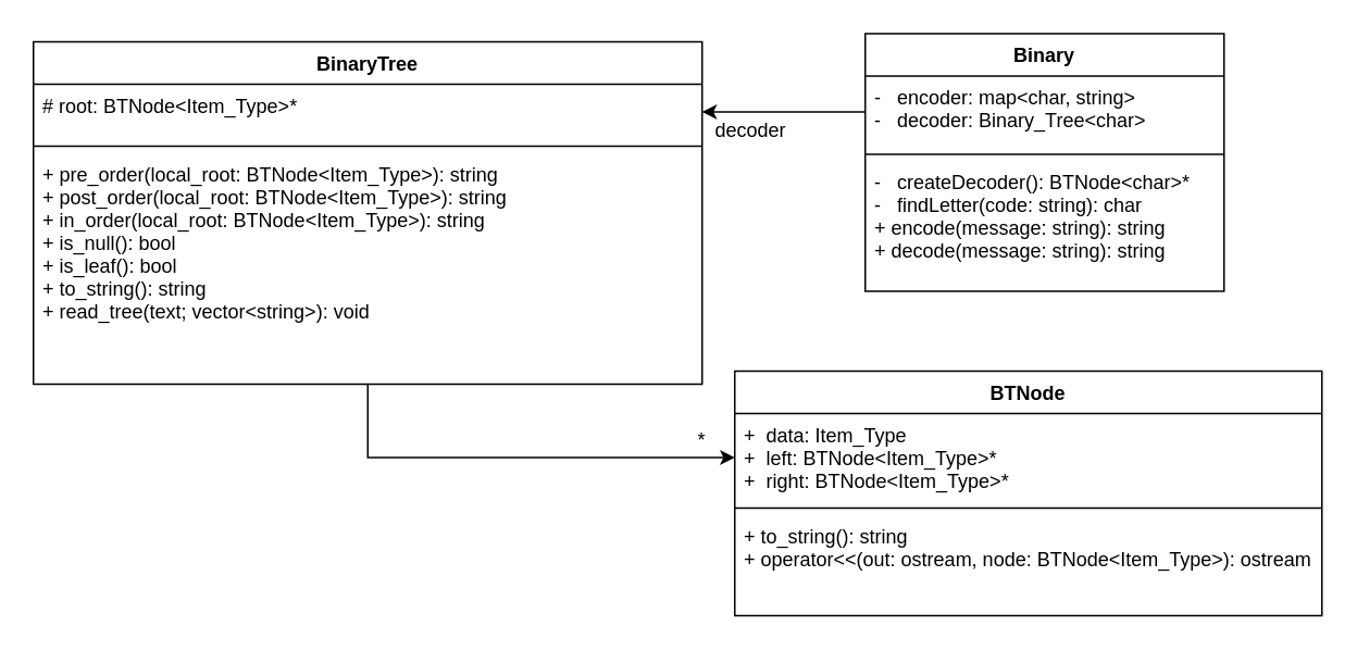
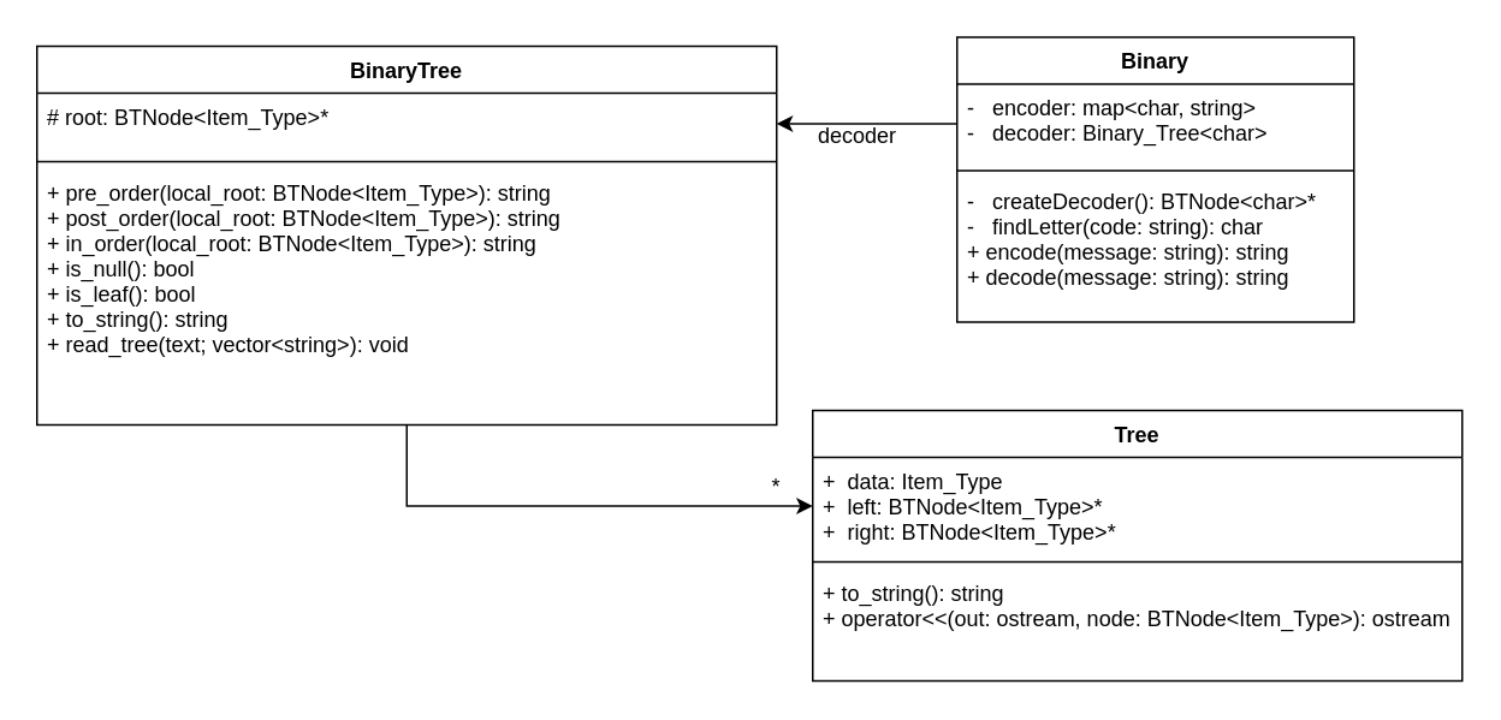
- <mxCell id="16" value="decoder" style="text;html=1;strokeColor=none;fillColor=none;align=center;verticalAlign=middle;whiteSpace=wrap;rounded=0;" parent="1" vertex="1"><mxGeometry x="440" y="70" width="40" height="20" as="geometry" /></mxCell>
+ <mxCell id="16" value="decoder" style="text;html=1;strokeColor=none;fillColor=none;align=center;verticalAlign=middle;whiteSpace=wrap;rounded=0;" parent="1" vertex="1"><mxGeometry x="455" y="65" width="40" height="20" as="geometry" /></mxCell>
- <mxCell id="7" value="BTNode" style="swimlane;fontStyle=1;align=center;verticalAlign=top;childLayout=stackLayout;horizontal=1;startSize=26;horizontalStack=0;resizeParent=1;resizeParentMax=0;resizeLast=0;collapsible=1;marginBottom=0;" parent="1" vertex="1"><mxGeometry x="450" y="227" width="360" height="150" as="geometry" /></mxCell>
+ <mxCell id="7" value="Tree" style="swimlane;fontStyle=1;align=center;verticalAlign=top;childLayout=stackLayout;horizontal=1;startSize=26;horizontalStack=0;resizeParent=1;resizeParentMax=0;resizeLast=0;collapsible=1;marginBottom=0;" parent="1" vertex="1"><mxGeometry x="450" y="227" width="360" height="150" as="geometry" /></mxCell>
